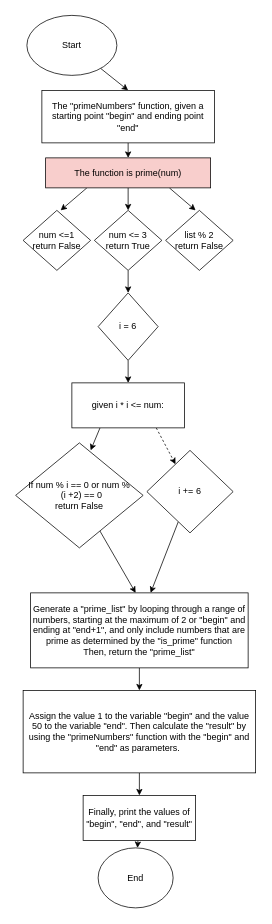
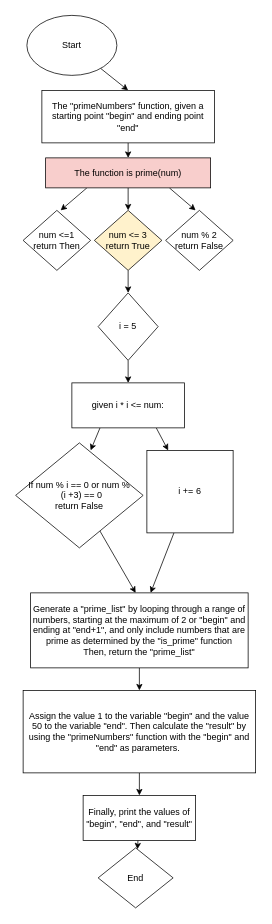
- <mxCell id="10" value="num &amp;lt;=1&lt;br&gt;return False" style="rhombus;whiteSpace=wrap;html=1;" vertex="1" parent="1"><mxGeometry x="30" y="280" width="90" height="80" as="geometry" /></mxCell>
+ <mxCell id="10" value="num &amp;lt;=1&lt;br&gt;return Then" style="rhombus;whiteSpace=wrap;html=1;" vertex="1" parent="1"><mxGeometry x="30" y="280" width="90" height="80" as="geometry" /></mxCell>
- <mxCell id="12" value="num &amp;lt;= 3&lt;br&gt;return True" style="rhombus;whiteSpace=wrap;html=1;" vertex="1" parent="1"><mxGeometry x="125" y="280" width="90" height="80" as="geometry" /></mxCell>
+ <mxCell id="12" value="num &amp;lt;= 3&lt;br&gt;return True" style="rhombus;whiteSpace=wrap;html=1;fillColor=#fff2cc;" vertex="1" parent="1"><mxGeometry x="125" y="280" width="90" height="80" as="geometry" /></mxCell>
- <mxCell id="13" value="list % 2&lt;br&gt;return False" style="rhombus;whiteSpace=wrap;html=1;" vertex="1" parent="1"><mxGeometry x="220" y="280" width="90" height="80" as="geometry" /></mxCell>
+ <mxCell id="13" value="num % 2&lt;br&gt;return False" style="rhombus;whiteSpace=wrap;html=1;" vertex="1" parent="1"><mxGeometry x="220" y="280" width="90" height="80" as="geometry" /></mxCell>
- <mxCell id="15" value="i = 6" style="rhombus;whiteSpace=wrap;html=1;" vertex="1" parent="1"><mxGeometry x="130" y="390" width="80" height="90" as="geometry" /></mxCell>
+ <mxCell id="15" value="i = 5" style="rhombus;whiteSpace=wrap;html=1;" vertex="1" parent="1"><mxGeometry x="130" y="390" width="80" height="90" as="geometry" /></mxCell>
- <mxCell id="17" style="edgeStyle=none;html=1;exitX=0.75;exitY=1;exitDx=0;exitDy=0;dashed=1;" edge="1" parent="1" source="18" target="22"><mxGeometry relative="1" as="geometry"><mxPoint x="220" y="600" as="targetPoint" /></mxGeometry></mxCell>
+ <mxCell id="17" style="edgeStyle=none;html=1;exitX=0.75;exitY=1;exitDx=0;exitDy=0;" edge="1" parent="1" source="18" target="22"><mxGeometry relative="1" as="geometry"><mxPoint x="220" y="600" as="targetPoint" /></mxGeometry></mxCell>
- <mxCell id="22" value="i += 6" style="rhombus;whiteSpace=wrap;html=1;" vertex="1" parent="1"><mxGeometry x="195" y="600" width="115" height="110" as="geometry" /></mxCell>
+ <mxCell id="22" value="i += 6" style="whiteSpace=wrap;html=1;rounded=0;" vertex="1" parent="1"><mxGeometry x="195" y="600" width="115" height="110" as="geometry" /></mxCell>
- <mxCell id="20" value="If num % i == 0 or num %&lt;br&gt;&amp;nbsp; (i +2) == 0&lt;br&gt;return False" style="rhombus;whiteSpace=wrap;html=1;" vertex="1" parent="1"><mxGeometry x="20" y="590" width="170" height="140" as="geometry" /></mxCell>
+ <mxCell id="20" value="If num % i == 0 or num %&lt;br&gt;&amp;nbsp; (i +3) == 0&lt;br&gt;return False" style="rhombus;whiteSpace=wrap;html=1;" vertex="1" parent="1"><mxGeometry x="20" y="590" width="170" height="140" as="geometry" /></mxCell>
- <mxCell id="29" value="End" style="ellipse;whiteSpace=wrap;html=1;" vertex="1" parent="1"><mxGeometry x="130" y="1130" width="100" height="80" as="geometry" /></mxCell>
+ <mxCell id="29" value="End" style="rhombus;whiteSpace=wrap;html=1;" vertex="1" parent="1"><mxGeometry x="130" y="1130" width="100" height="80" as="geometry" /></mxCell>
